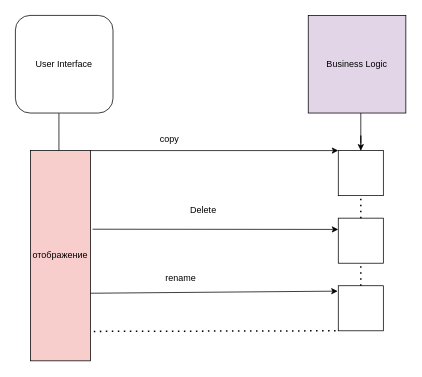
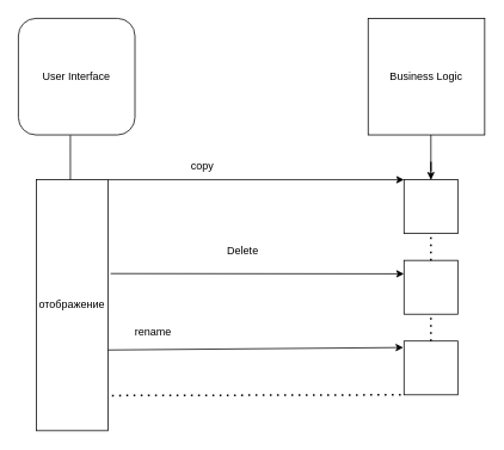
- <mxCell id="3" value="Business Logic" style="whiteSpace=wrap;html=1;aspect=fixed;fillColor=#e1d5e7;" vertex="1" parent="1"><mxGeometry x="410" y="20" width="130" height="130" as="geometry" /></mxCell>
+ <mxCell id="3" value="Business Logic" style="whiteSpace=wrap;html=1;aspect=fixed;" vertex="1" parent="1"><mxGeometry x="410" y="20" width="130" height="130" as="geometry" /></mxCell>
- <mxCell id="4" value="отображение" style="rounded=0;whiteSpace=wrap;html=1;fillColor=#f8cecc;" vertex="1" parent="1"><mxGeometry x="40" y="200" width="80" height="280" as="geometry" /></mxCell>
+ <mxCell id="4" value="отображение" style="rounded=0;whiteSpace=wrap;html=1;" vertex="1" parent="1"><mxGeometry x="40" y="200" width="80" height="280" as="geometry" /></mxCell>
- <mxCell id="19" value="rename" style="text;html=1;align=center;verticalAlign=middle;resizable=0;points=[];autosize=1;strokeColor=none;fillColor=none;" vertex="1" parent="1"><mxGeometry x="210" y="360" width="60" height="20" as="geometry" /></mxCell>
+ <mxCell id="19" value="rename" style="text;html=1;align=center;verticalAlign=middle;resizable=0;points=[];autosize=1;strokeColor=none;fillColor=none;" vertex="1" parent="1"><mxGeometry x="140" y="360" width="60" height="20" as="geometry" /></mxCell>
